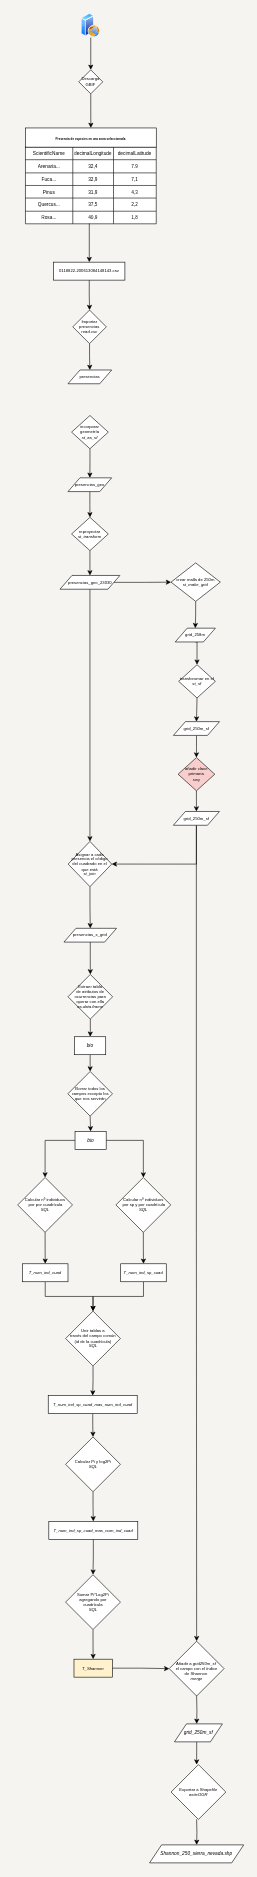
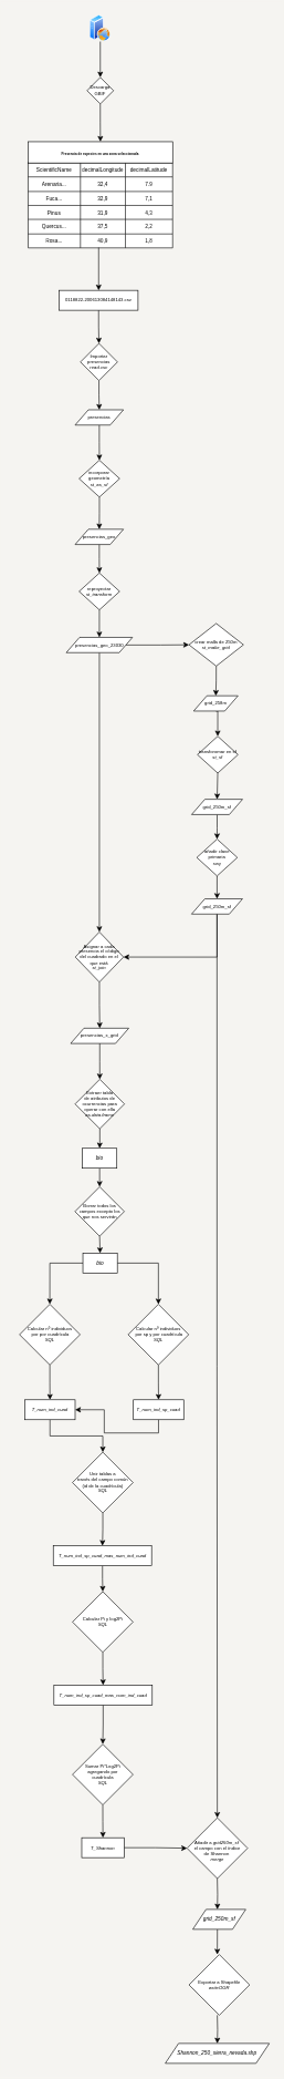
+ <mxCell id="39" style="edgeStyle=orthogonalEdgeStyle;rounded=0;orthogonalLoop=1;jettySize=auto;html=1;exitX=0.5;exitY=1;exitDx=0;exitDy=0;" edge="1" parent="1" source="49" target="41"><mxGeometry relative="1" as="geometry"><mxPoint x="204" y="643" as="sourcePoint" /></mxGeometry></mxCell>
- <mxCell id="60" value="añadir clave primaria&lt;br&gt;&lt;i&gt;seq&lt;/i&gt;" style="rhombus;whiteSpace=wrap;html=1;fontSize=7;rounded=0;rotation=0;flipV=1;flipH=1;fillColor=#f8cecc;" vertex="1" parent="1"><mxGeometry x="296.75" y="1262" width="61.25" height="55.5" as="geometry" /></mxCell>
+ <mxCell id="60" value="añadir clave primaria&lt;br&gt;&lt;i&gt;seq&lt;/i&gt;" style="rhombus;whiteSpace=wrap;html=1;fontSize=7;rounded=0;rotation=0;flipV=1;flipH=1;" vertex="1" parent="1"><mxGeometry x="296.75" y="1262" width="61.25" height="55.5" as="geometry" /></mxCell>
- <mxCell id="70" style="edgeStyle=orthogonalEdgeStyle;rounded=0;orthogonalLoop=1;jettySize=auto;html=1;entryX=0.5;entryY=0;entryDx=0;entryDy=0;exitX=0.5;exitY=1;exitDx=0;exitDy=0;" edge="1" parent="1" source="71" target="77"><mxGeometry relative="1" as="geometry" /></mxCell>
+ <mxCell id="70" style="edgeStyle=orthogonalEdgeStyle;rounded=0;orthogonalLoop=1;jettySize=auto;html=1;exitX=0.5;exitY=1;exitDx=0;exitDy=0;" edge="1" parent="1" source="71" target="75"><mxGeometry relative="1" as="geometry" /></mxCell>
- <mxCell id="87" value="&lt;span style=&quot;font-size: 7px&quot;&gt;&lt;i&gt;T_Shannon&lt;/i&gt;&lt;/span&gt;" style="rounded=0;whiteSpace=wrap;html=1;fontSize=8;rotation=0;fillColor=#fff2cc;" parent="1" vertex="1"><mxGeometry x="123" y="2767" width="64" height="30" as="geometry" /></mxCell>
+ <mxCell id="87" value="&lt;span style=&quot;font-size: 7px&quot;&gt;&lt;i&gt;T_Shannon&lt;/i&gt;&lt;/span&gt;" style="rounded=0;whiteSpace=wrap;html=1;fontSize=8;rotation=0;" parent="1" vertex="1"><mxGeometry x="123" y="2767" width="64" height="30" as="geometry" /></mxCell>
